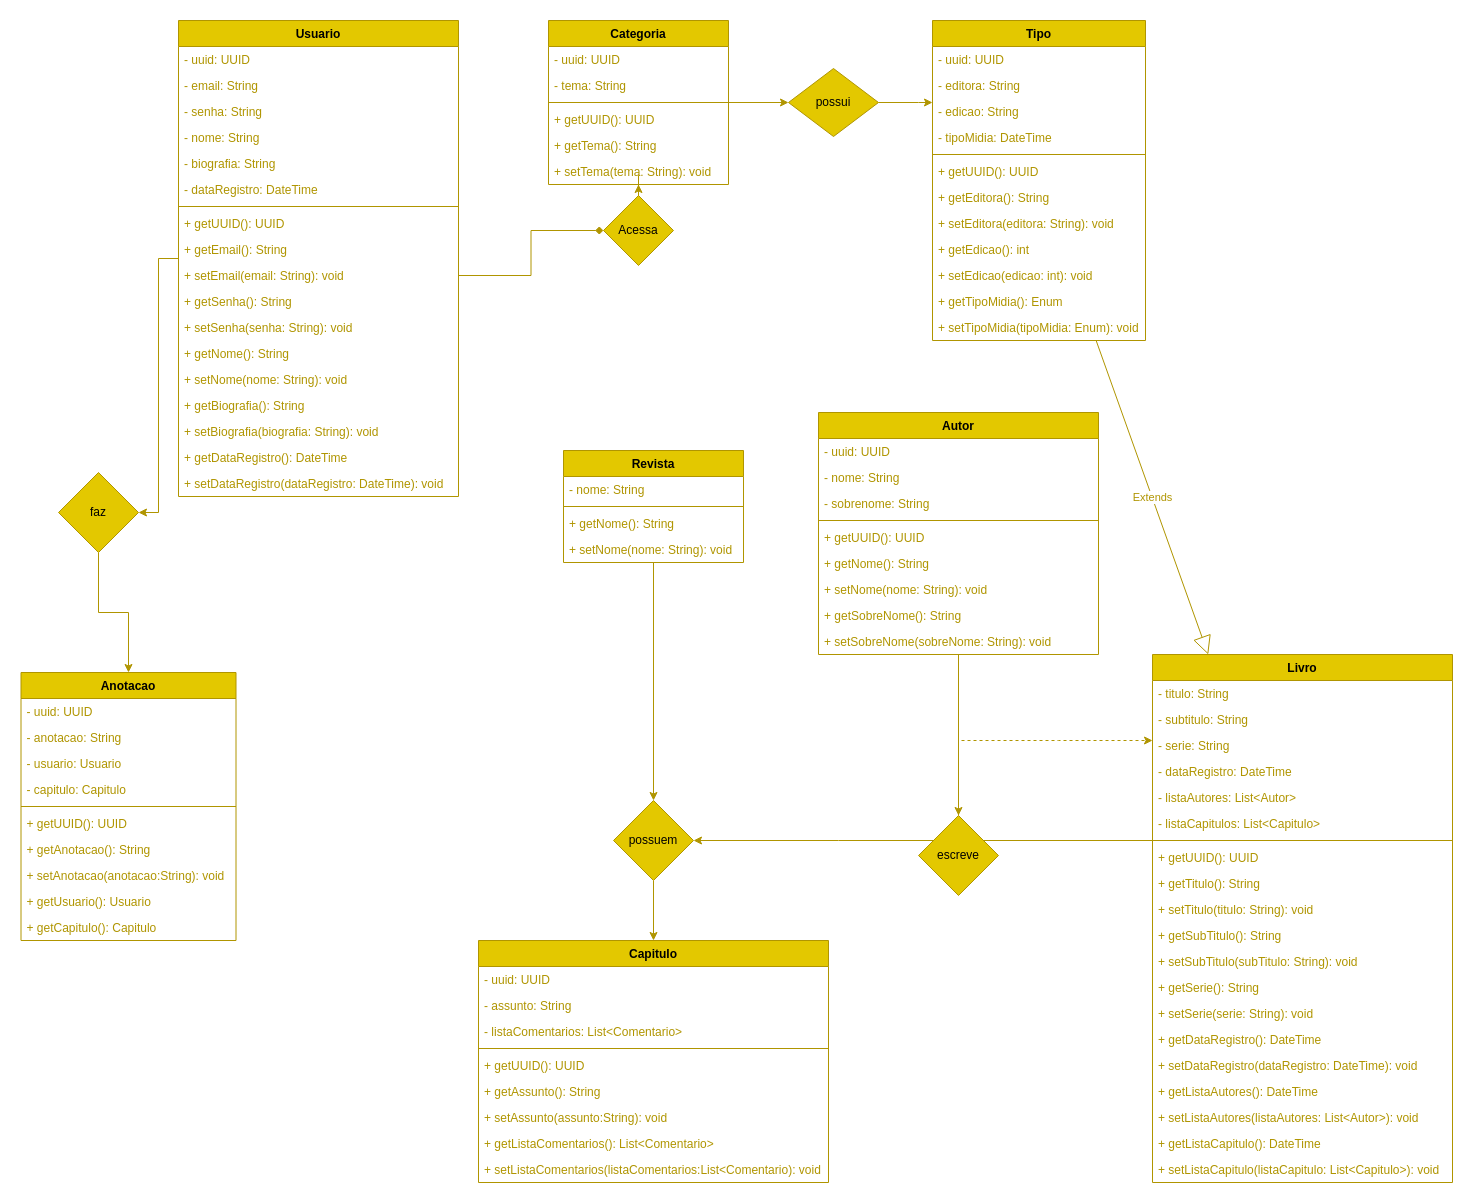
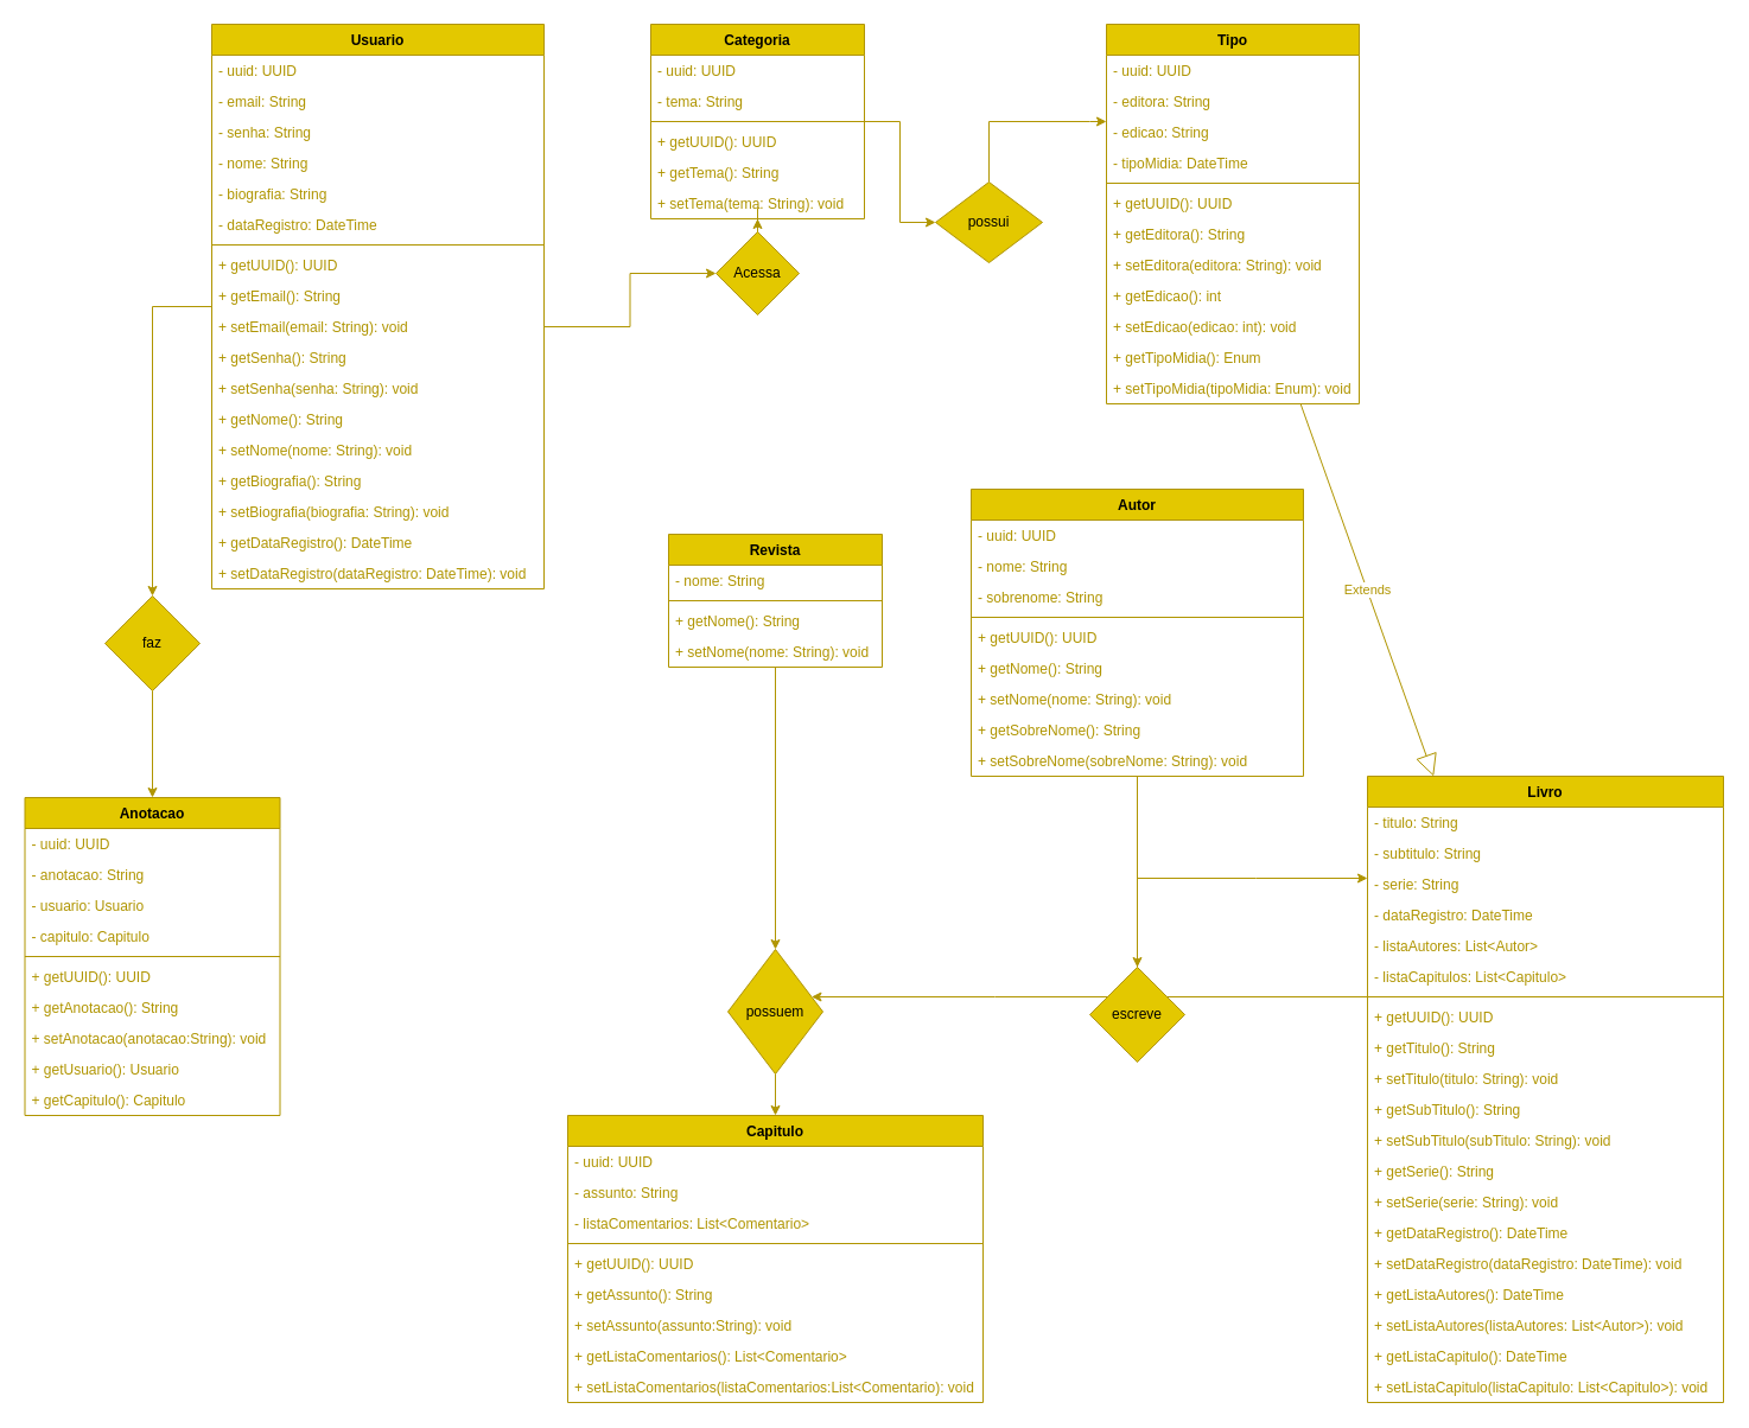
- <mxCell id="89" value="possui" style="rhombus;whiteSpace=wrap;html=1;fontColor=#000000;fillColor=#e3c800;strokeColor=#B09500;" parent="1" vertex="1"><mxGeometry x="788" y="68" width="90" height="68" as="geometry" /></mxCell>
+ <mxCell id="89" value="possui" style="rhombus;whiteSpace=wrap;html=1;fontColor=#000000;fillColor=#e3c800;strokeColor=#B09500;" parent="1" vertex="1"><mxGeometry x="788" y="153" width="90" height="68" as="geometry" /></mxCell>
- <mxCell id="67" style="edgeStyle=orthogonalEdgeStyle;rounded=0;orthogonalLoop=1;jettySize=auto;html=1;entryX=0;entryY=0.5;entryDx=0;entryDy=0;fontColor=#B09500;strokeColor=#B09500;fillColor=#e3c800;endArrow=diamond;" parent="1" source="13" target="66" edge="1"><mxGeometry relative="1" as="geometry" /></mxCell>
+ <mxCell id="67" style="edgeStyle=orthogonalEdgeStyle;rounded=0;orthogonalLoop=1;jettySize=auto;html=1;entryX=0;entryY=0.5;entryDx=0;entryDy=0;fontColor=#B09500;strokeColor=#B09500;fillColor=#e3c800;" parent="1" source="13" target="66" edge="1"><mxGeometry relative="1" as="geometry" /></mxCell>
- <mxCell id="103" value="faz" style="rhombus;whiteSpace=wrap;html=1;fontColor=#000000;fillColor=#e3c800;strokeColor=#B09500;" parent="1" vertex="1"><mxGeometry x="58" y="472" width="80" height="80" as="geometry" /></mxCell>
+ <mxCell id="103" value="faz" style="rhombus;whiteSpace=wrap;html=1;fontColor=#000000;fillColor=#e3c800;strokeColor=#B09500;" parent="1" vertex="1"><mxGeometry x="88" y="502" width="80" height="80" as="geometry" /></mxCell>
- <mxCell id="55" style="edgeStyle=orthogonalEdgeStyle;rounded=0;orthogonalLoop=1;jettySize=auto;html=1;fillColor=#e3c800;strokeColor=#B09500;dashed=1;" parent="1" source="56" target="23" edge="1"><mxGeometry relative="1" as="geometry"><Array as="points"><mxPoint x="1058" y="740" /><mxPoint x="1058" y="740" /></Array></mxGeometry></mxCell>
+ <mxCell id="55" style="edgeStyle=orthogonalEdgeStyle;rounded=0;orthogonalLoop=1;jettySize=auto;html=1;fillColor=#e3c800;strokeColor=#B09500;" parent="1" source="56" target="23" edge="1"><mxGeometry relative="1" as="geometry"><Array as="points"><mxPoint x="1058" y="740" /><mxPoint x="1058" y="740" /></Array></mxGeometry></mxCell>
- <mxCell id="101" value="possuem" style="rhombus;whiteSpace=wrap;html=1;fontColor=#000000;fillColor=#e3c800;strokeColor=#B09500;" parent="1" vertex="1"><mxGeometry x="613" y="800" width="80" height="80" as="geometry" /></mxCell>
+ <mxCell id="101" value="possuem" style="rhombus;whiteSpace=wrap;html=1;fontColor=#000000;fillColor=#e3c800;strokeColor=#B09500;" parent="1" vertex="1"><mxGeometry x="613" y="800" width="80" height="105" as="geometry" /></mxCell>
